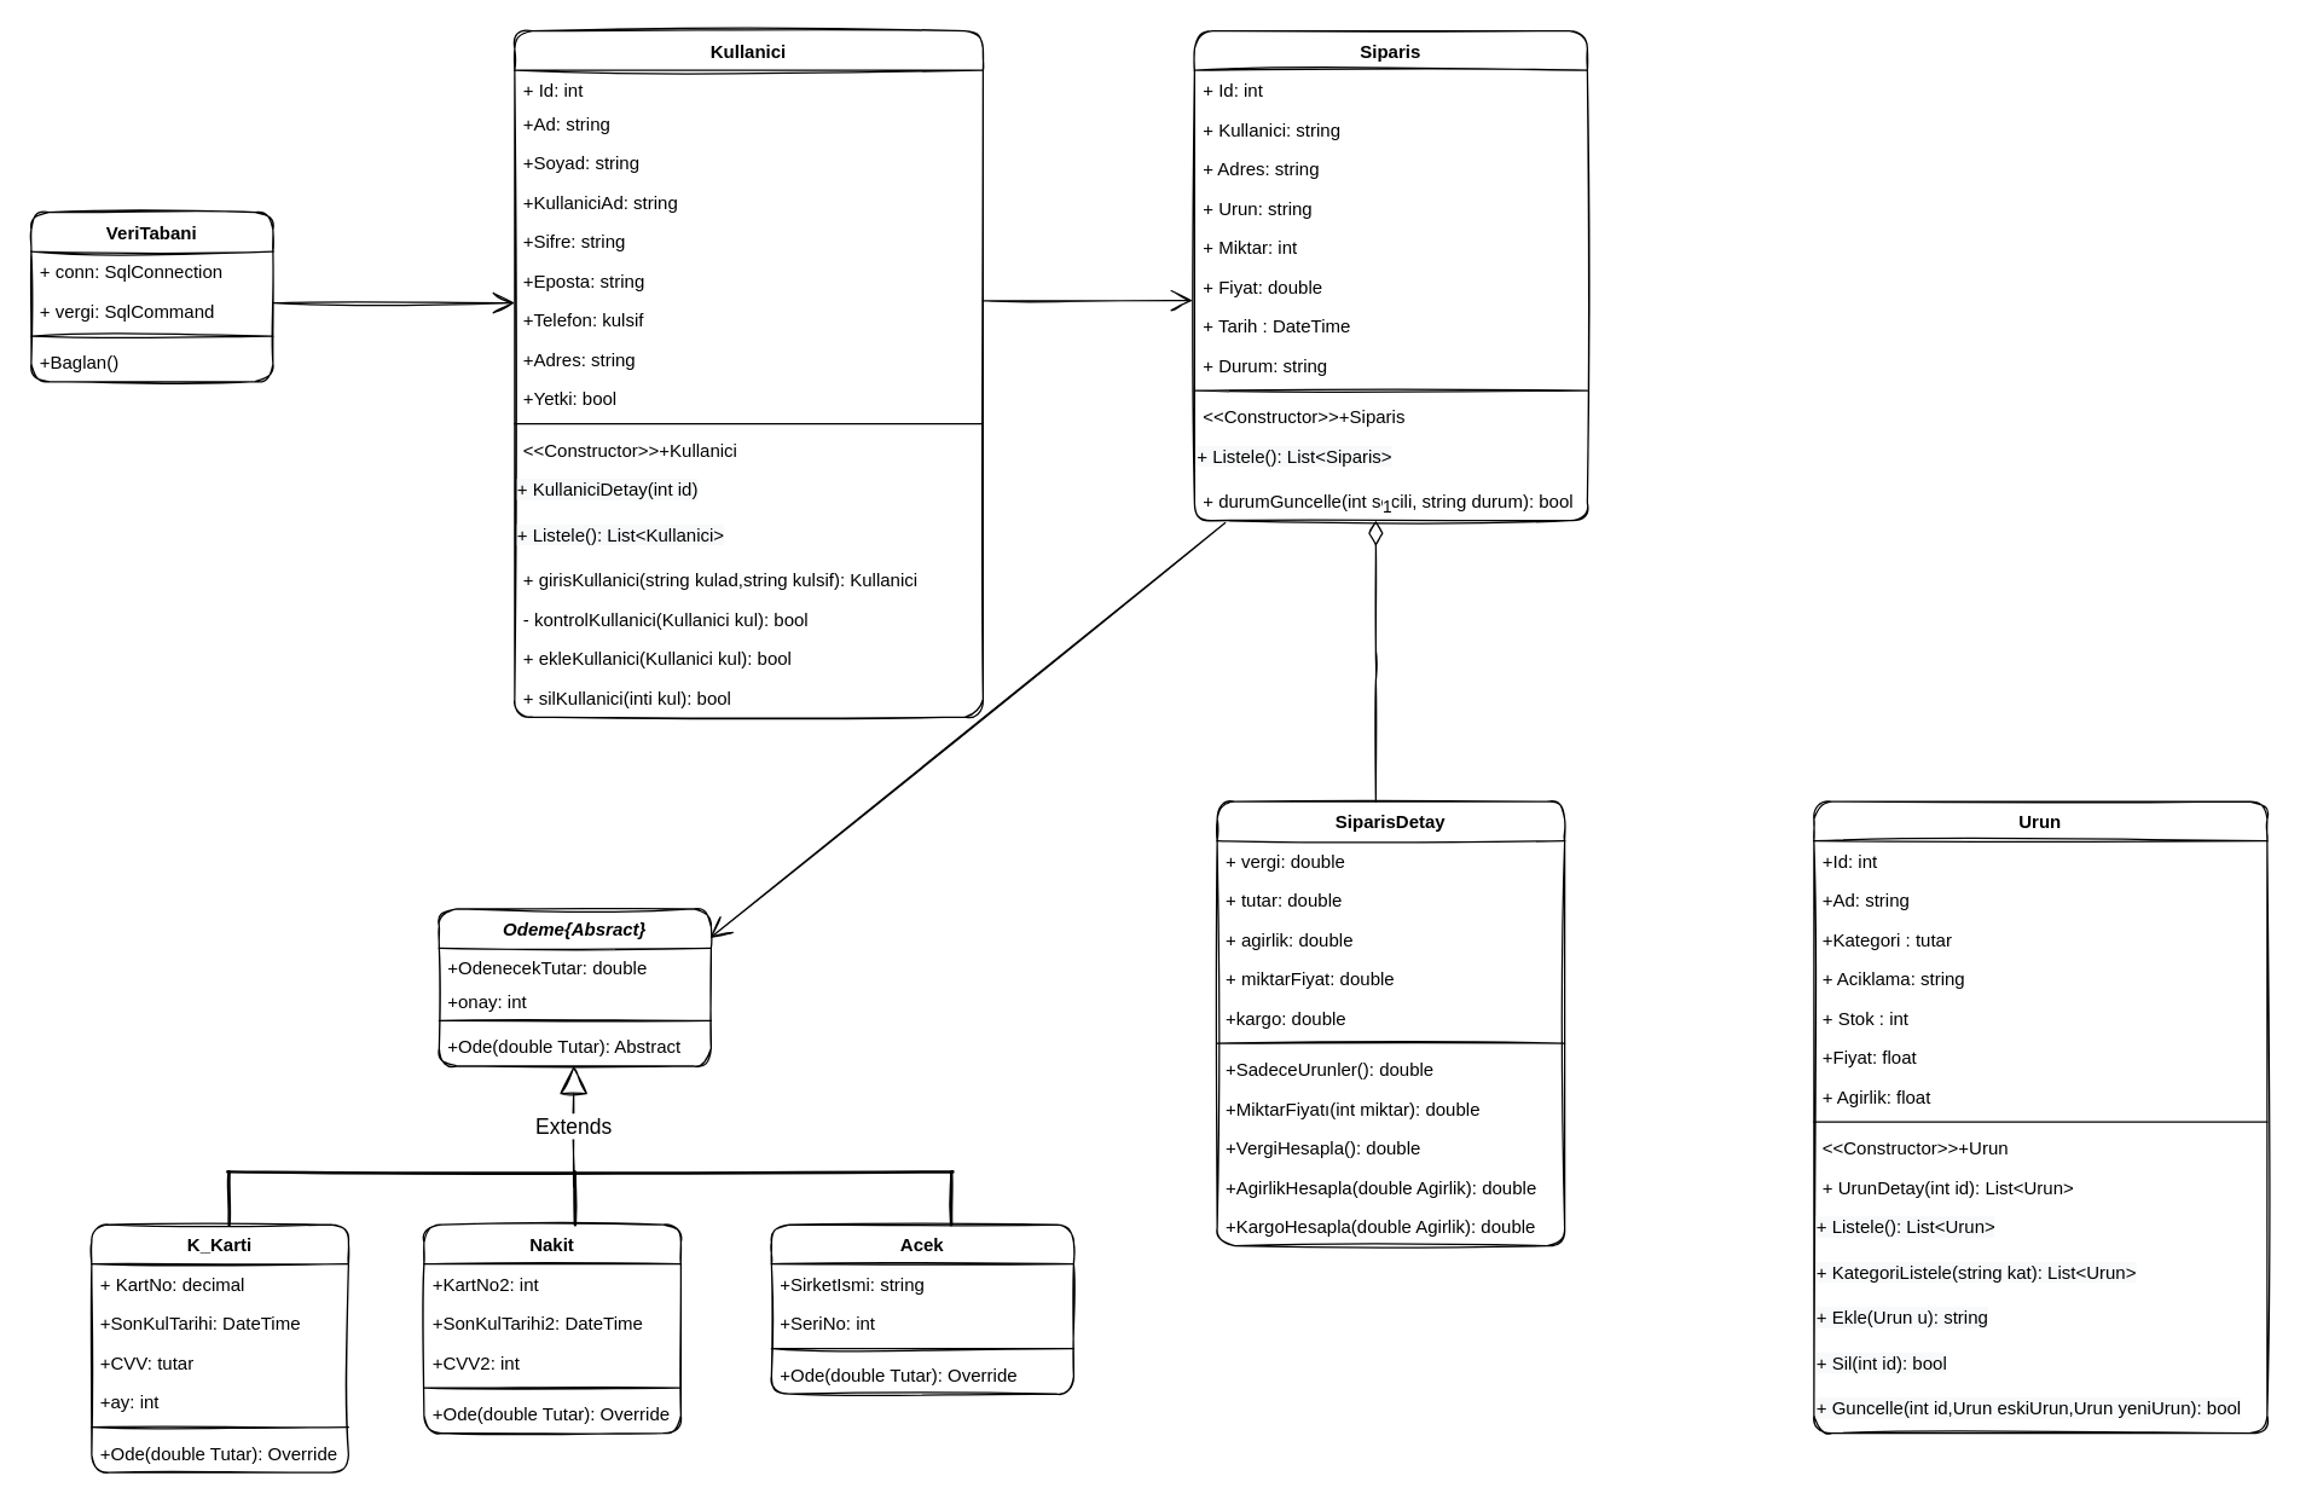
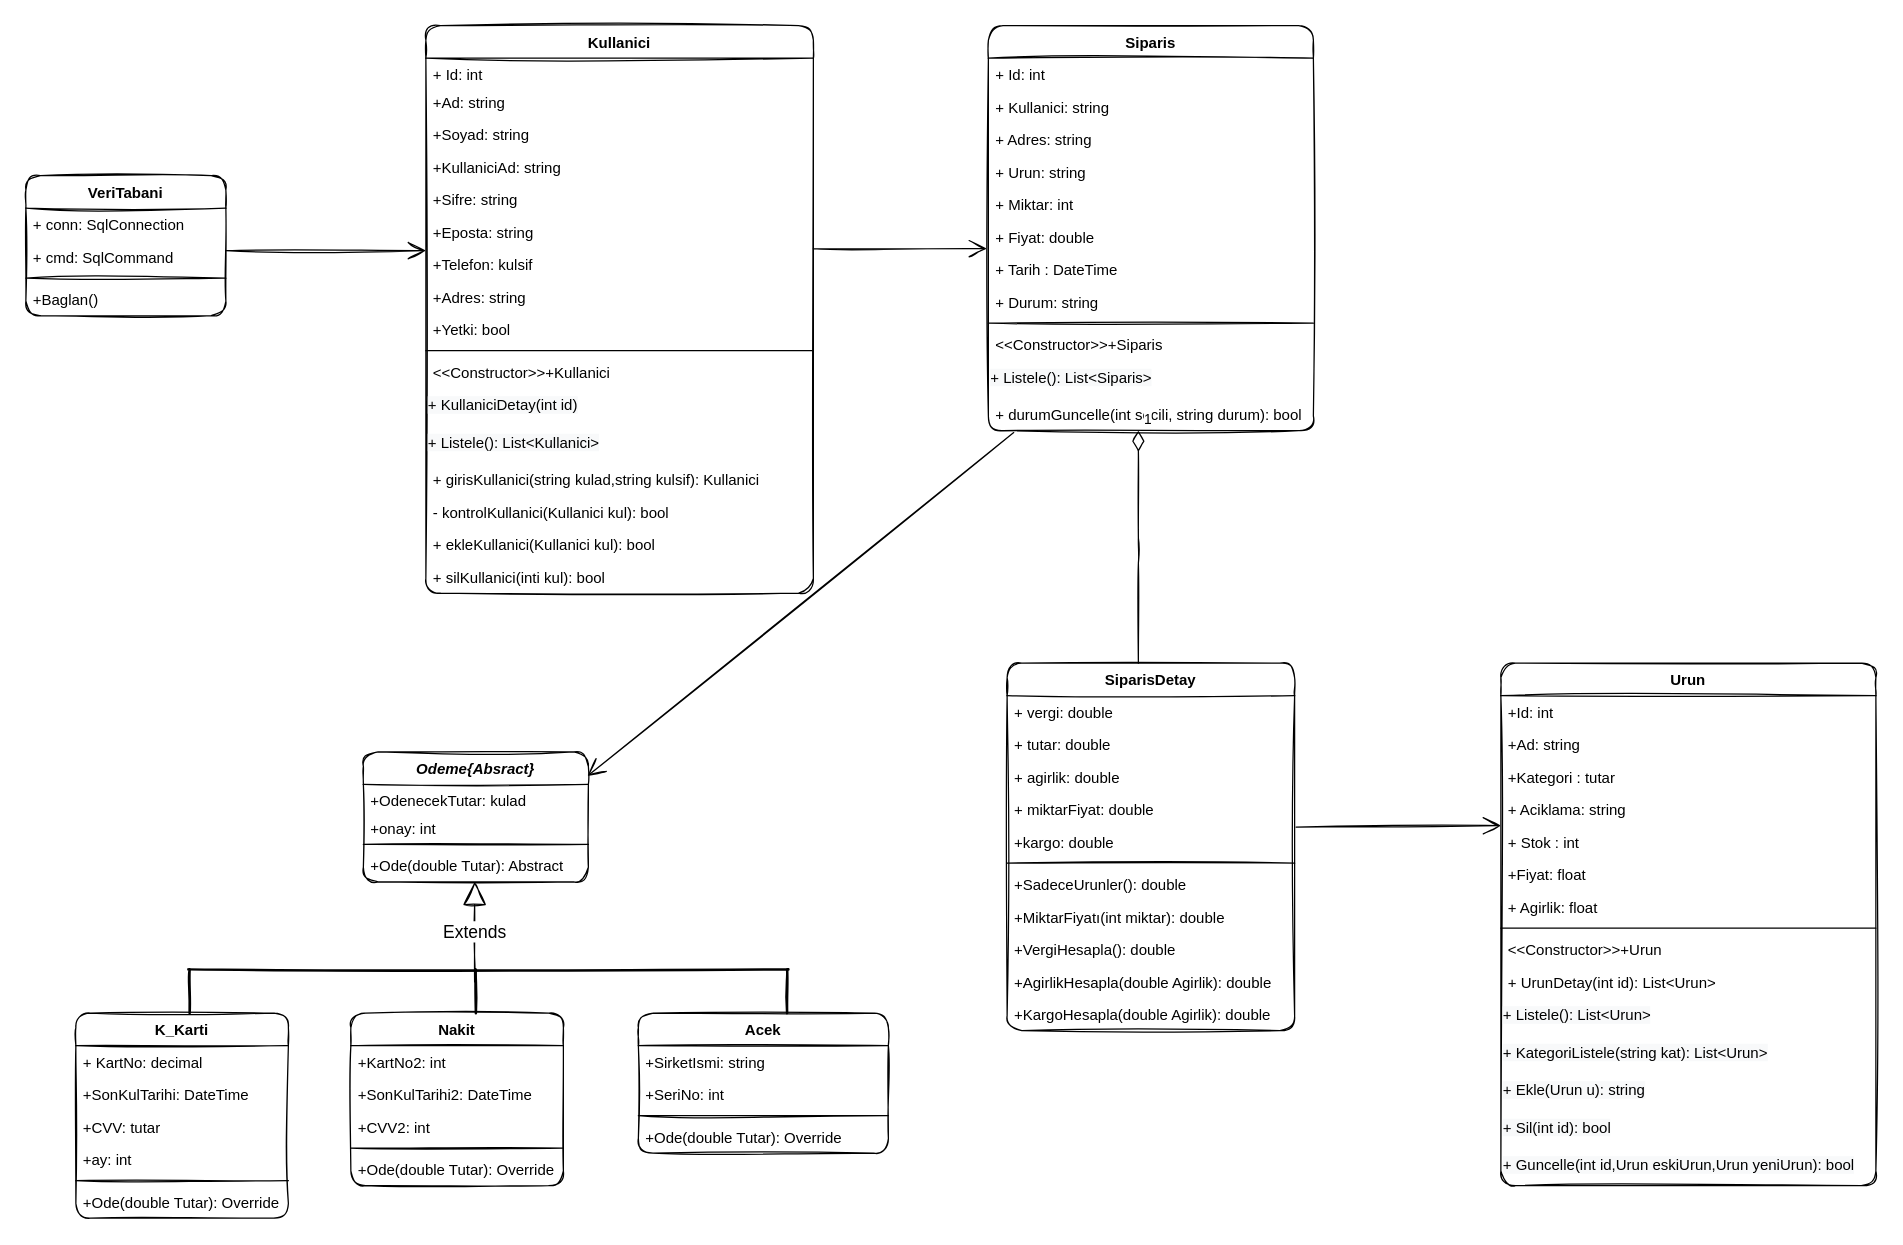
- <mxCell id="86" value="+ vergi: SqlCommand" style="text;strokeColor=none;fillColor=none;align=left;verticalAlign=top;spacingLeft=4;spacingRight=4;overflow=hidden;rotatable=0;points=[[0,0.5],[1,0.5]];portConstraint=eastwest;rounded=1;sketch=1;" vertex="1" parent="84"><mxGeometry y="52" width="160" height="26" as="geometry" /></mxCell>
+ <mxCell id="86" value="+ cmd: SqlCommand" style="text;strokeColor=none;fillColor=none;align=left;verticalAlign=top;spacingLeft=4;spacingRight=4;overflow=hidden;rotatable=0;points=[[0,0.5],[1,0.5]];portConstraint=eastwest;rounded=1;sketch=1;" vertex="1" parent="84"><mxGeometry y="52" width="160" height="26" as="geometry" /></mxCell>
- <mxCell id="50" value="+OdenecekTutar: double" style="text;strokeColor=none;fillColor=none;align=left;verticalAlign=top;spacingLeft=4;spacingRight=4;overflow=hidden;rotatable=0;points=[[0,0.5],[1,0.5]];portConstraint=eastwest;rounded=1;sketch=1;" vertex="1" parent="49"><mxGeometry y="26" width="180" height="22" as="geometry" /></mxCell>
+ <mxCell id="50" value="+OdenecekTutar: kulad" style="text;strokeColor=none;fillColor=none;align=left;verticalAlign=top;spacingLeft=4;spacingRight=4;overflow=hidden;rotatable=0;points=[[0,0.5],[1,0.5]];portConstraint=eastwest;rounded=1;sketch=1;" vertex="1" parent="49"><mxGeometry y="26" width="180" height="22" as="geometry" /></mxCell>
+ <mxCell id="92" value="" style="endArrow=open;endFill=1;endSize=12;html=1;rounded=1;entryX=0;entryY=1;entryDx=0;entryDy=0;entryPerimeter=0;exitX=1.005;exitY=0.043;exitDx=0;exitDy=0;exitPerimeter=0;sketch=1;" edge="1" parent="1" source="77" target="6"><mxGeometry width="160" relative="1" as="geometry"><mxPoint x="1040" y="660" as="sourcePoint" /><mxPoint x="1168.7" y="659.998" as="targetPoint" /></mxGeometry></mxCell>
